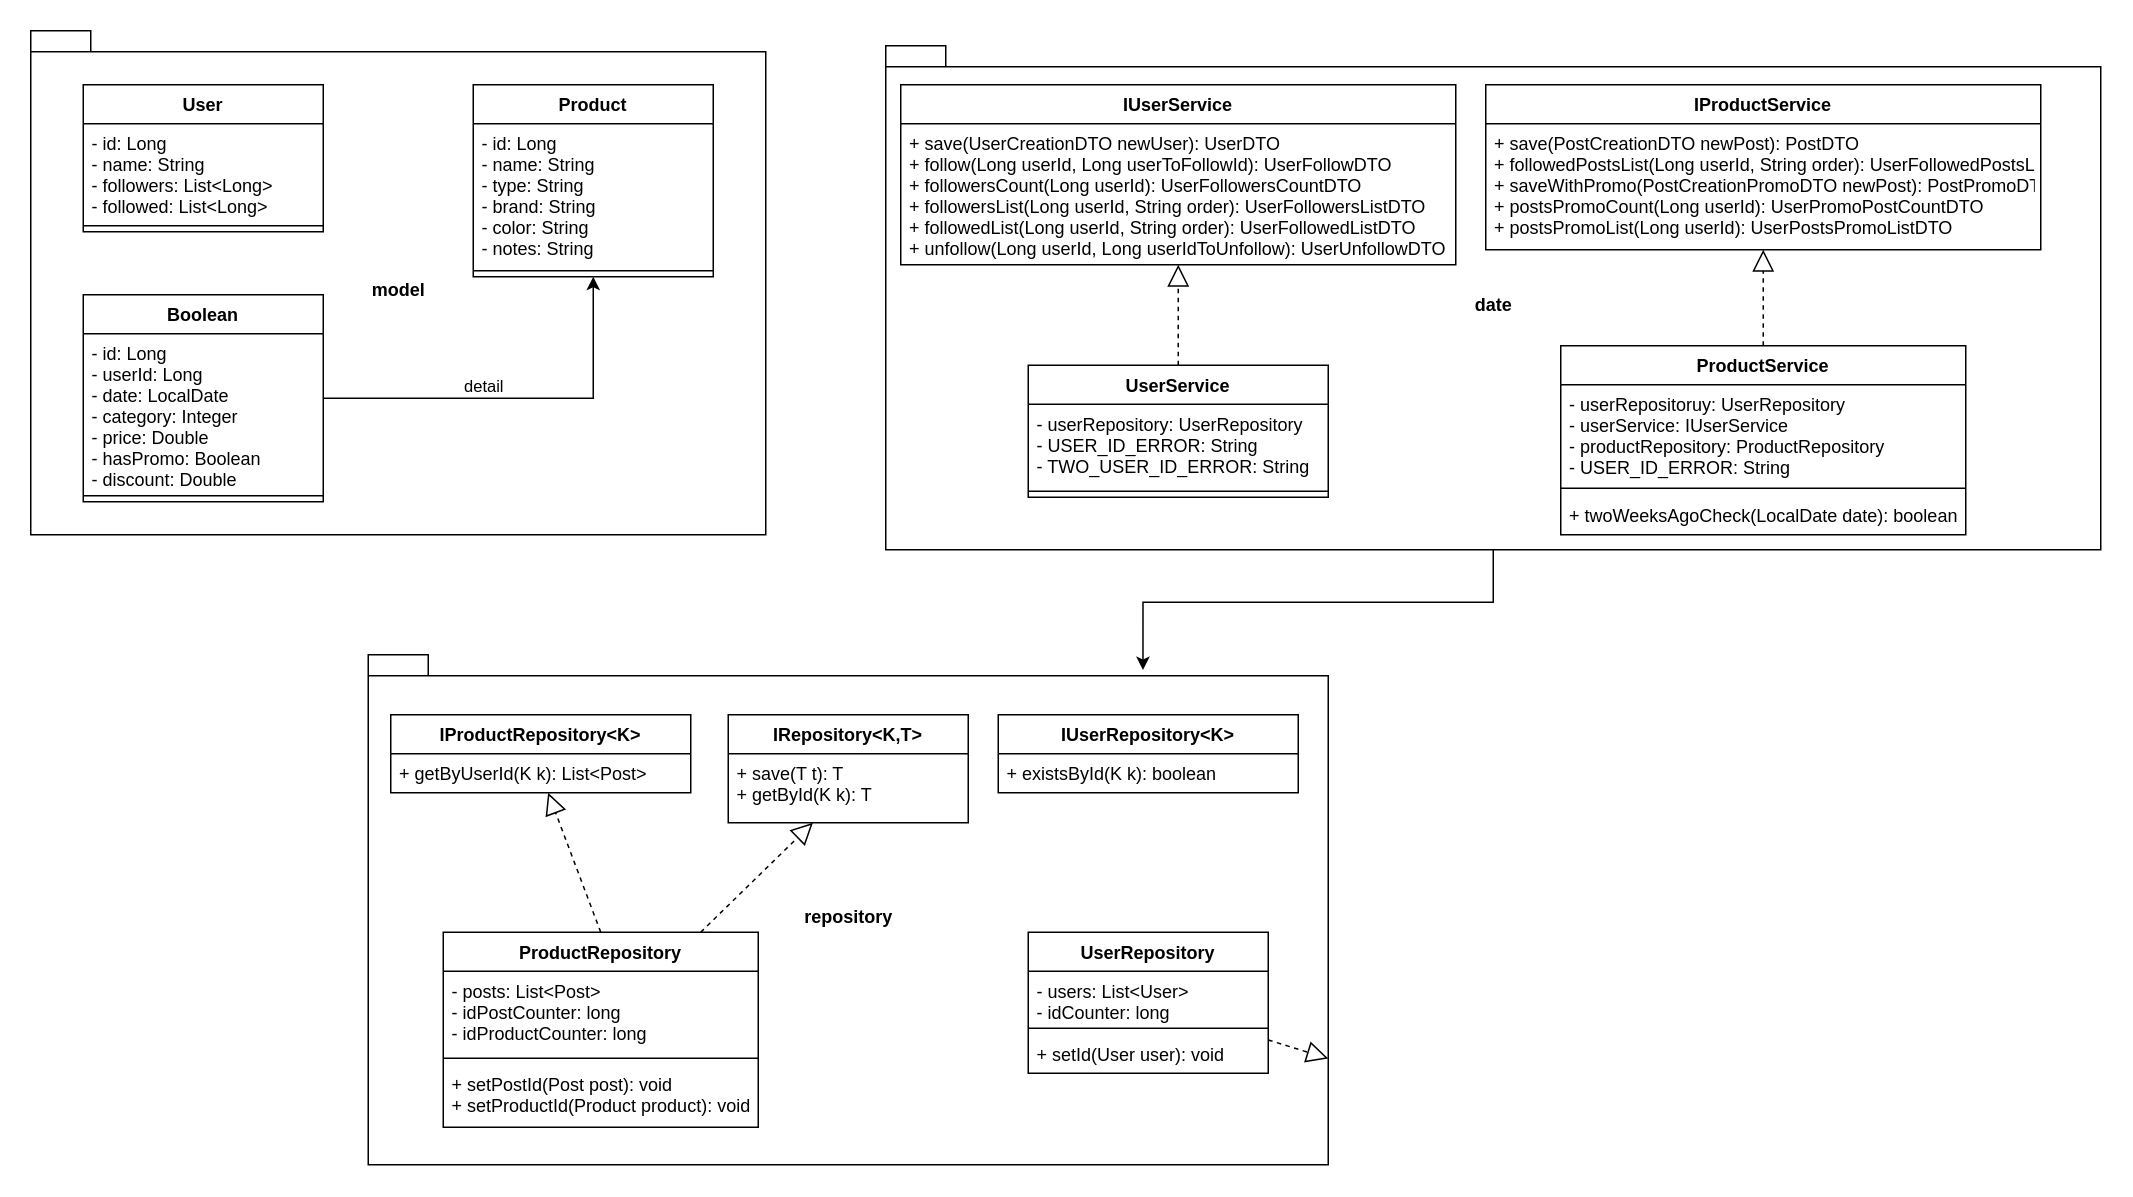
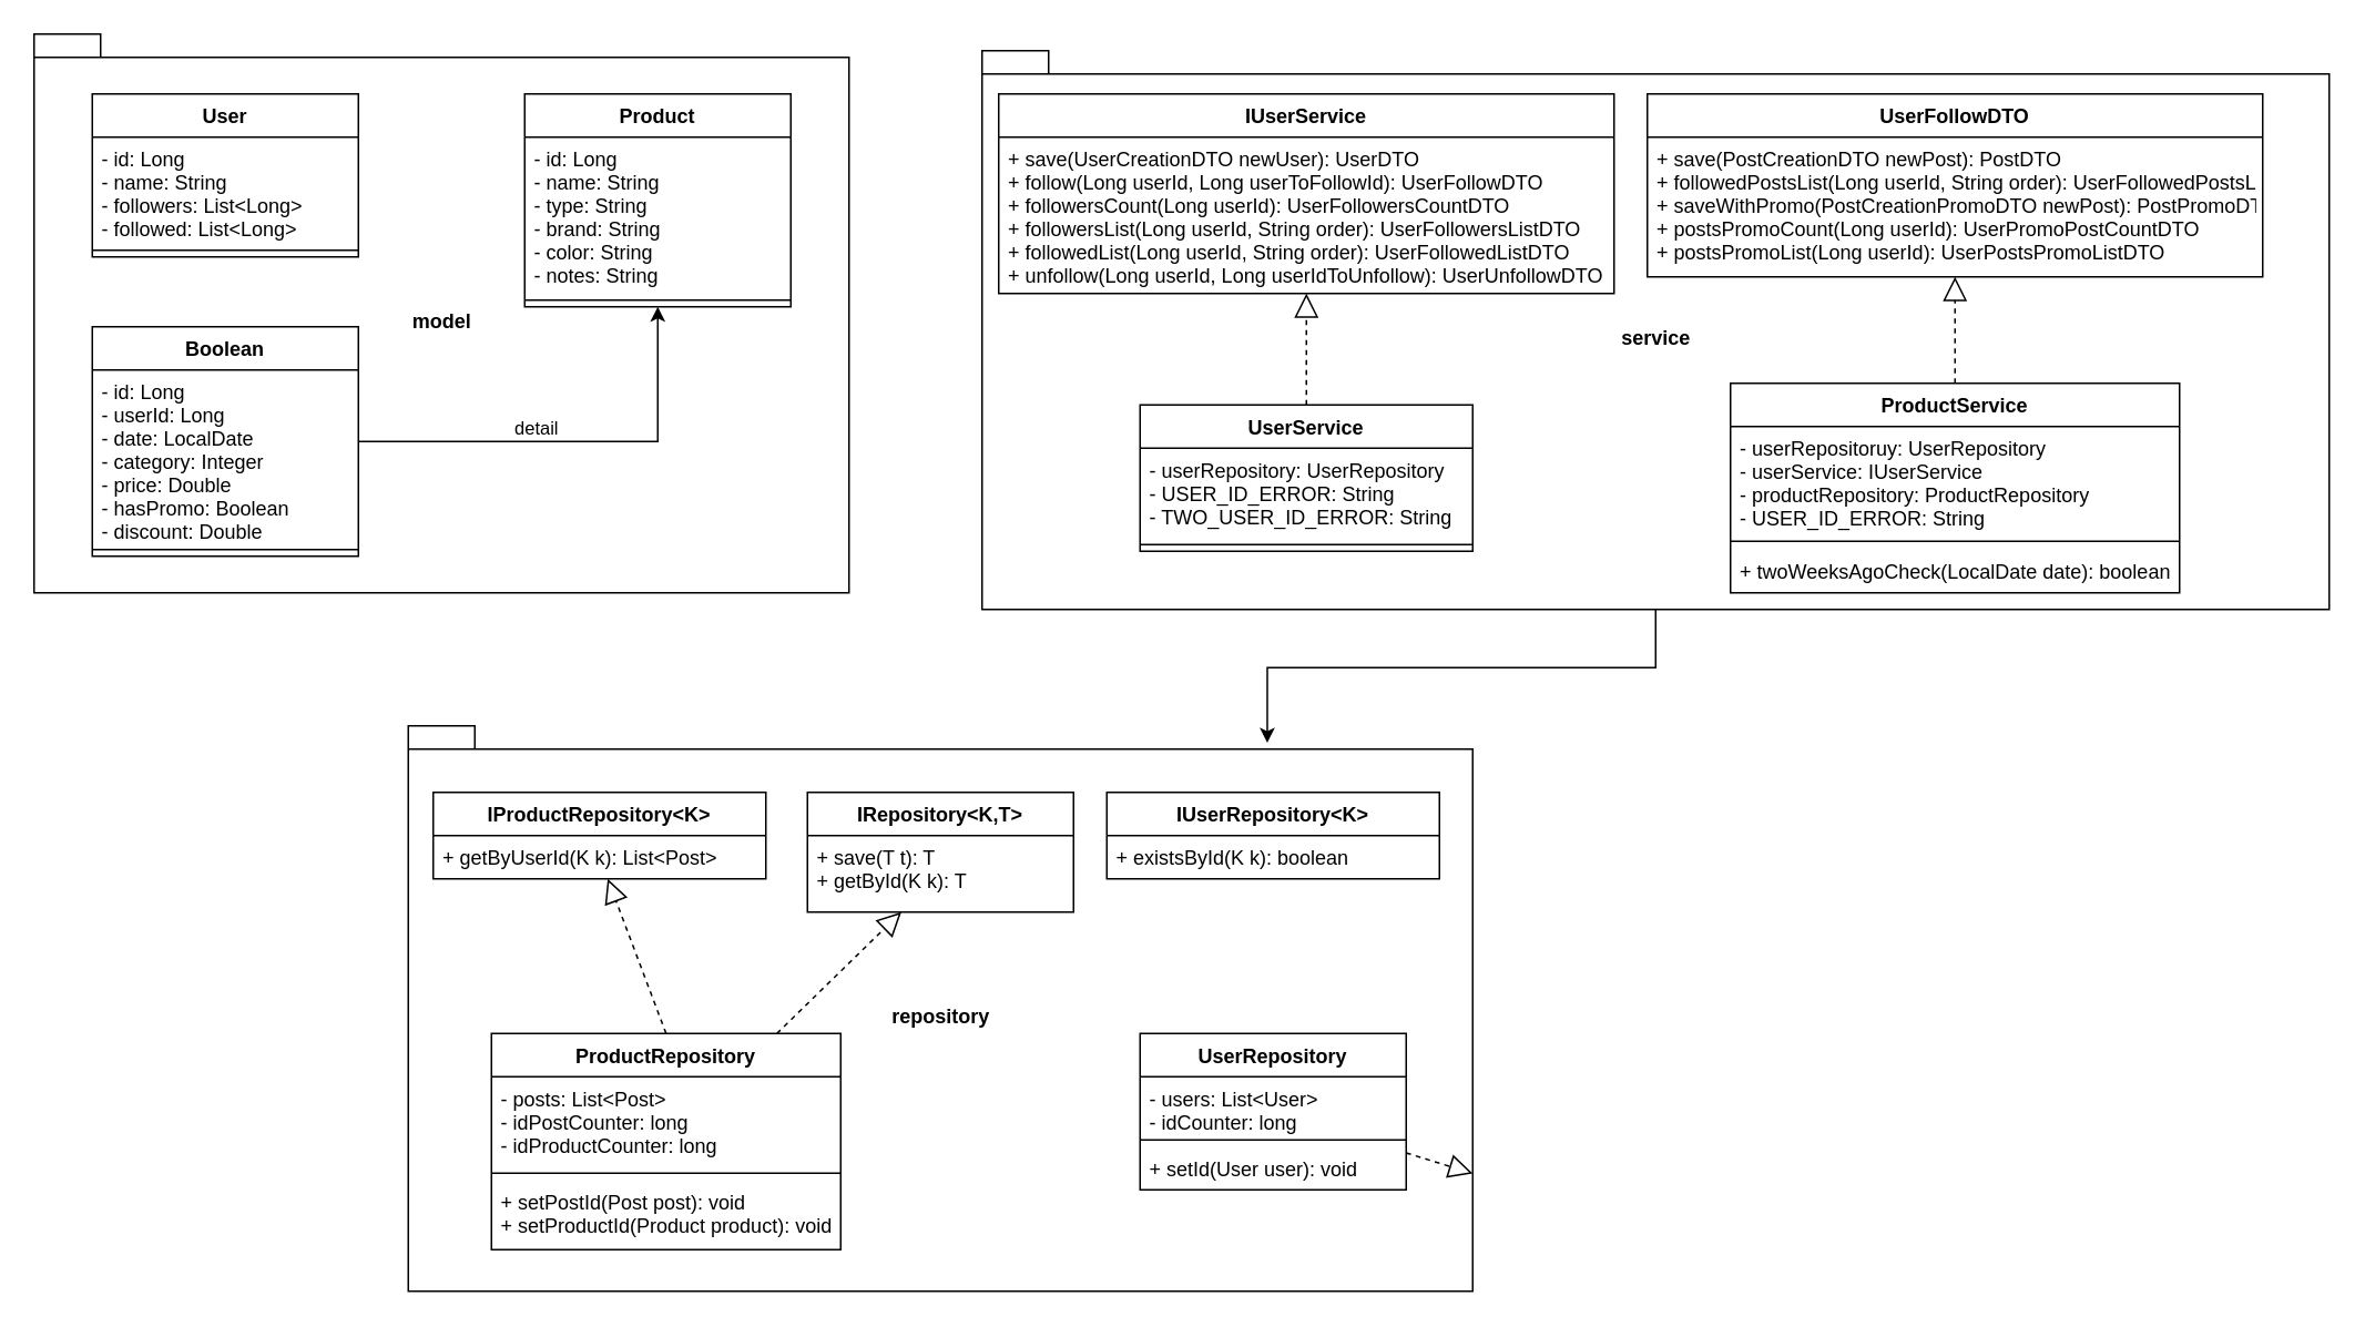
- <mxCell id="36" value="IProductService" style="swimlane;fontStyle=1;align=center;verticalAlign=top;childLayout=stackLayout;horizontal=1;startSize=26;horizontalStack=0;resizeParent=1;resizeParentMax=0;resizeLast=0;collapsible=1;marginBottom=0;" vertex="1" parent="1"><mxGeometry x="990" y="56" width="370" height="110" as="geometry" /></mxCell>
+ <mxCell id="36" value="UserFollowDTO" style="swimlane;fontStyle=1;align=center;verticalAlign=top;childLayout=stackLayout;horizontal=1;startSize=26;horizontalStack=0;resizeParent=1;resizeParentMax=0;resizeLast=0;collapsible=1;marginBottom=0;" vertex="1" parent="1"><mxGeometry x="990" y="56" width="370" height="110" as="geometry" /></mxCell>
- <mxCell id="3" value="date" style="shape=folder;fontStyle=1;spacingTop=10;tabWidth=40;tabHeight=14;tabPosition=left;html=1;" vertex="1" parent="1"><mxGeometry x="590" y="30" width="810" height="336" as="geometry" /></mxCell>
+ <mxCell id="3" value="service" style="shape=folder;fontStyle=1;spacingTop=10;tabWidth=40;tabHeight=14;tabPosition=left;html=1;" vertex="1" parent="1"><mxGeometry x="590" y="30" width="810" height="336" as="geometry" /></mxCell>
